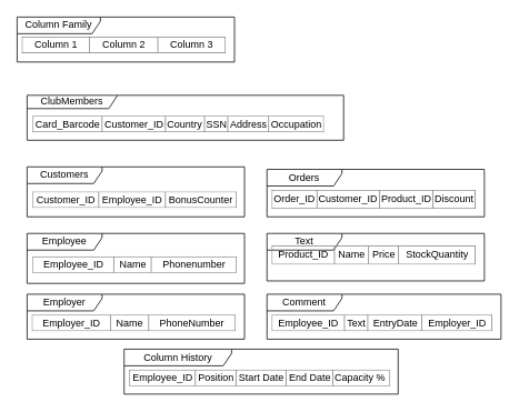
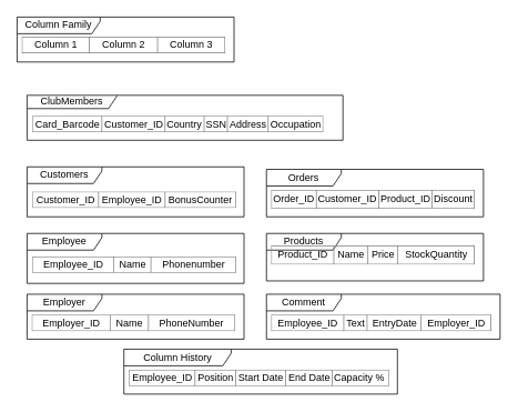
- <mxCell id="10" value="Text&lt;br&gt;" style="shape=umlFrame;whiteSpace=wrap;html=1;width=90;height=20;" vertex="1" parent="1"><mxGeometry x="320" y="280" width="261" height="57" as="geometry" /></mxCell>
+ <mxCell id="10" value="Products&lt;br&gt;" style="shape=umlFrame;whiteSpace=wrap;html=1;width=90;height=20;" vertex="1" parent="1"><mxGeometry x="320" y="280" width="261" height="57" as="geometry" /></mxCell>
